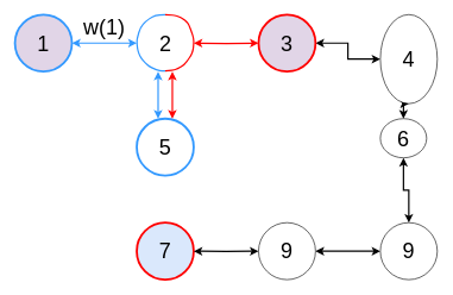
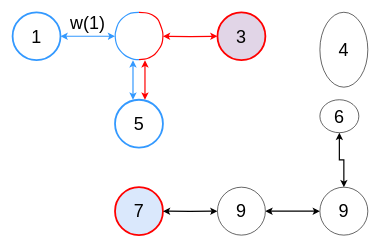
- <mxCell id="4" value="1" style="ellipse;whiteSpace=wrap;html=1;aspect=fixed;fontSize=30;strokeColor=#3399FF;strokeWidth=3;fillColor=#e1d5e7;" vertex="1" parent="1"><mxGeometry x="20" y="20" width="80" height="80" as="geometry" /></mxCell>
+ <mxCell id="4" value="1" style="ellipse;whiteSpace=wrap;html=1;aspect=fixed;fontSize=30;strokeColor=#3399FF;strokeWidth=3;" vertex="1" parent="1"><mxGeometry x="20" y="20" width="80" height="80" as="geometry" /></mxCell>
- <mxCell id="22" value="2" style="text;html=1;align=center;verticalAlign=middle;resizable=0;points=[];autosize=1;strokeColor=none;fillColor=none;fontSize=30;" vertex="1" parent="1"><mxGeometry x="217.5" y="40" width="27" height="40" as="geometry" /></mxCell>
- <mxCell id="6" style="edgeStyle=orthogonalEdgeStyle;rounded=0;orthogonalLoop=1;jettySize=auto;html=1;exitX=1;exitY=0.5;exitDx=0;exitDy=0;entryX=0;entryY=0.5;entryDx=0;entryDy=0;startArrow=classic;startFill=1;strokeWidth=2;fontSize=30;" edge="1" parent="1" source="7" target="16"><mxGeometry relative="1" as="geometry" /></mxCell>
- <mxCell id="15" style="edgeStyle=orthogonalEdgeStyle;rounded=0;orthogonalLoop=1;jettySize=auto;html=1;exitX=0.5;exitY=1;exitDx=0;exitDy=0;entryX=0.5;entryY=0;entryDx=0;entryDy=0;startArrow=classic;startFill=1;strokeWidth=2;fontSize=30;" edge="1" parent="1" source="16" target="12"><mxGeometry relative="1" as="geometry" /></mxCell>
